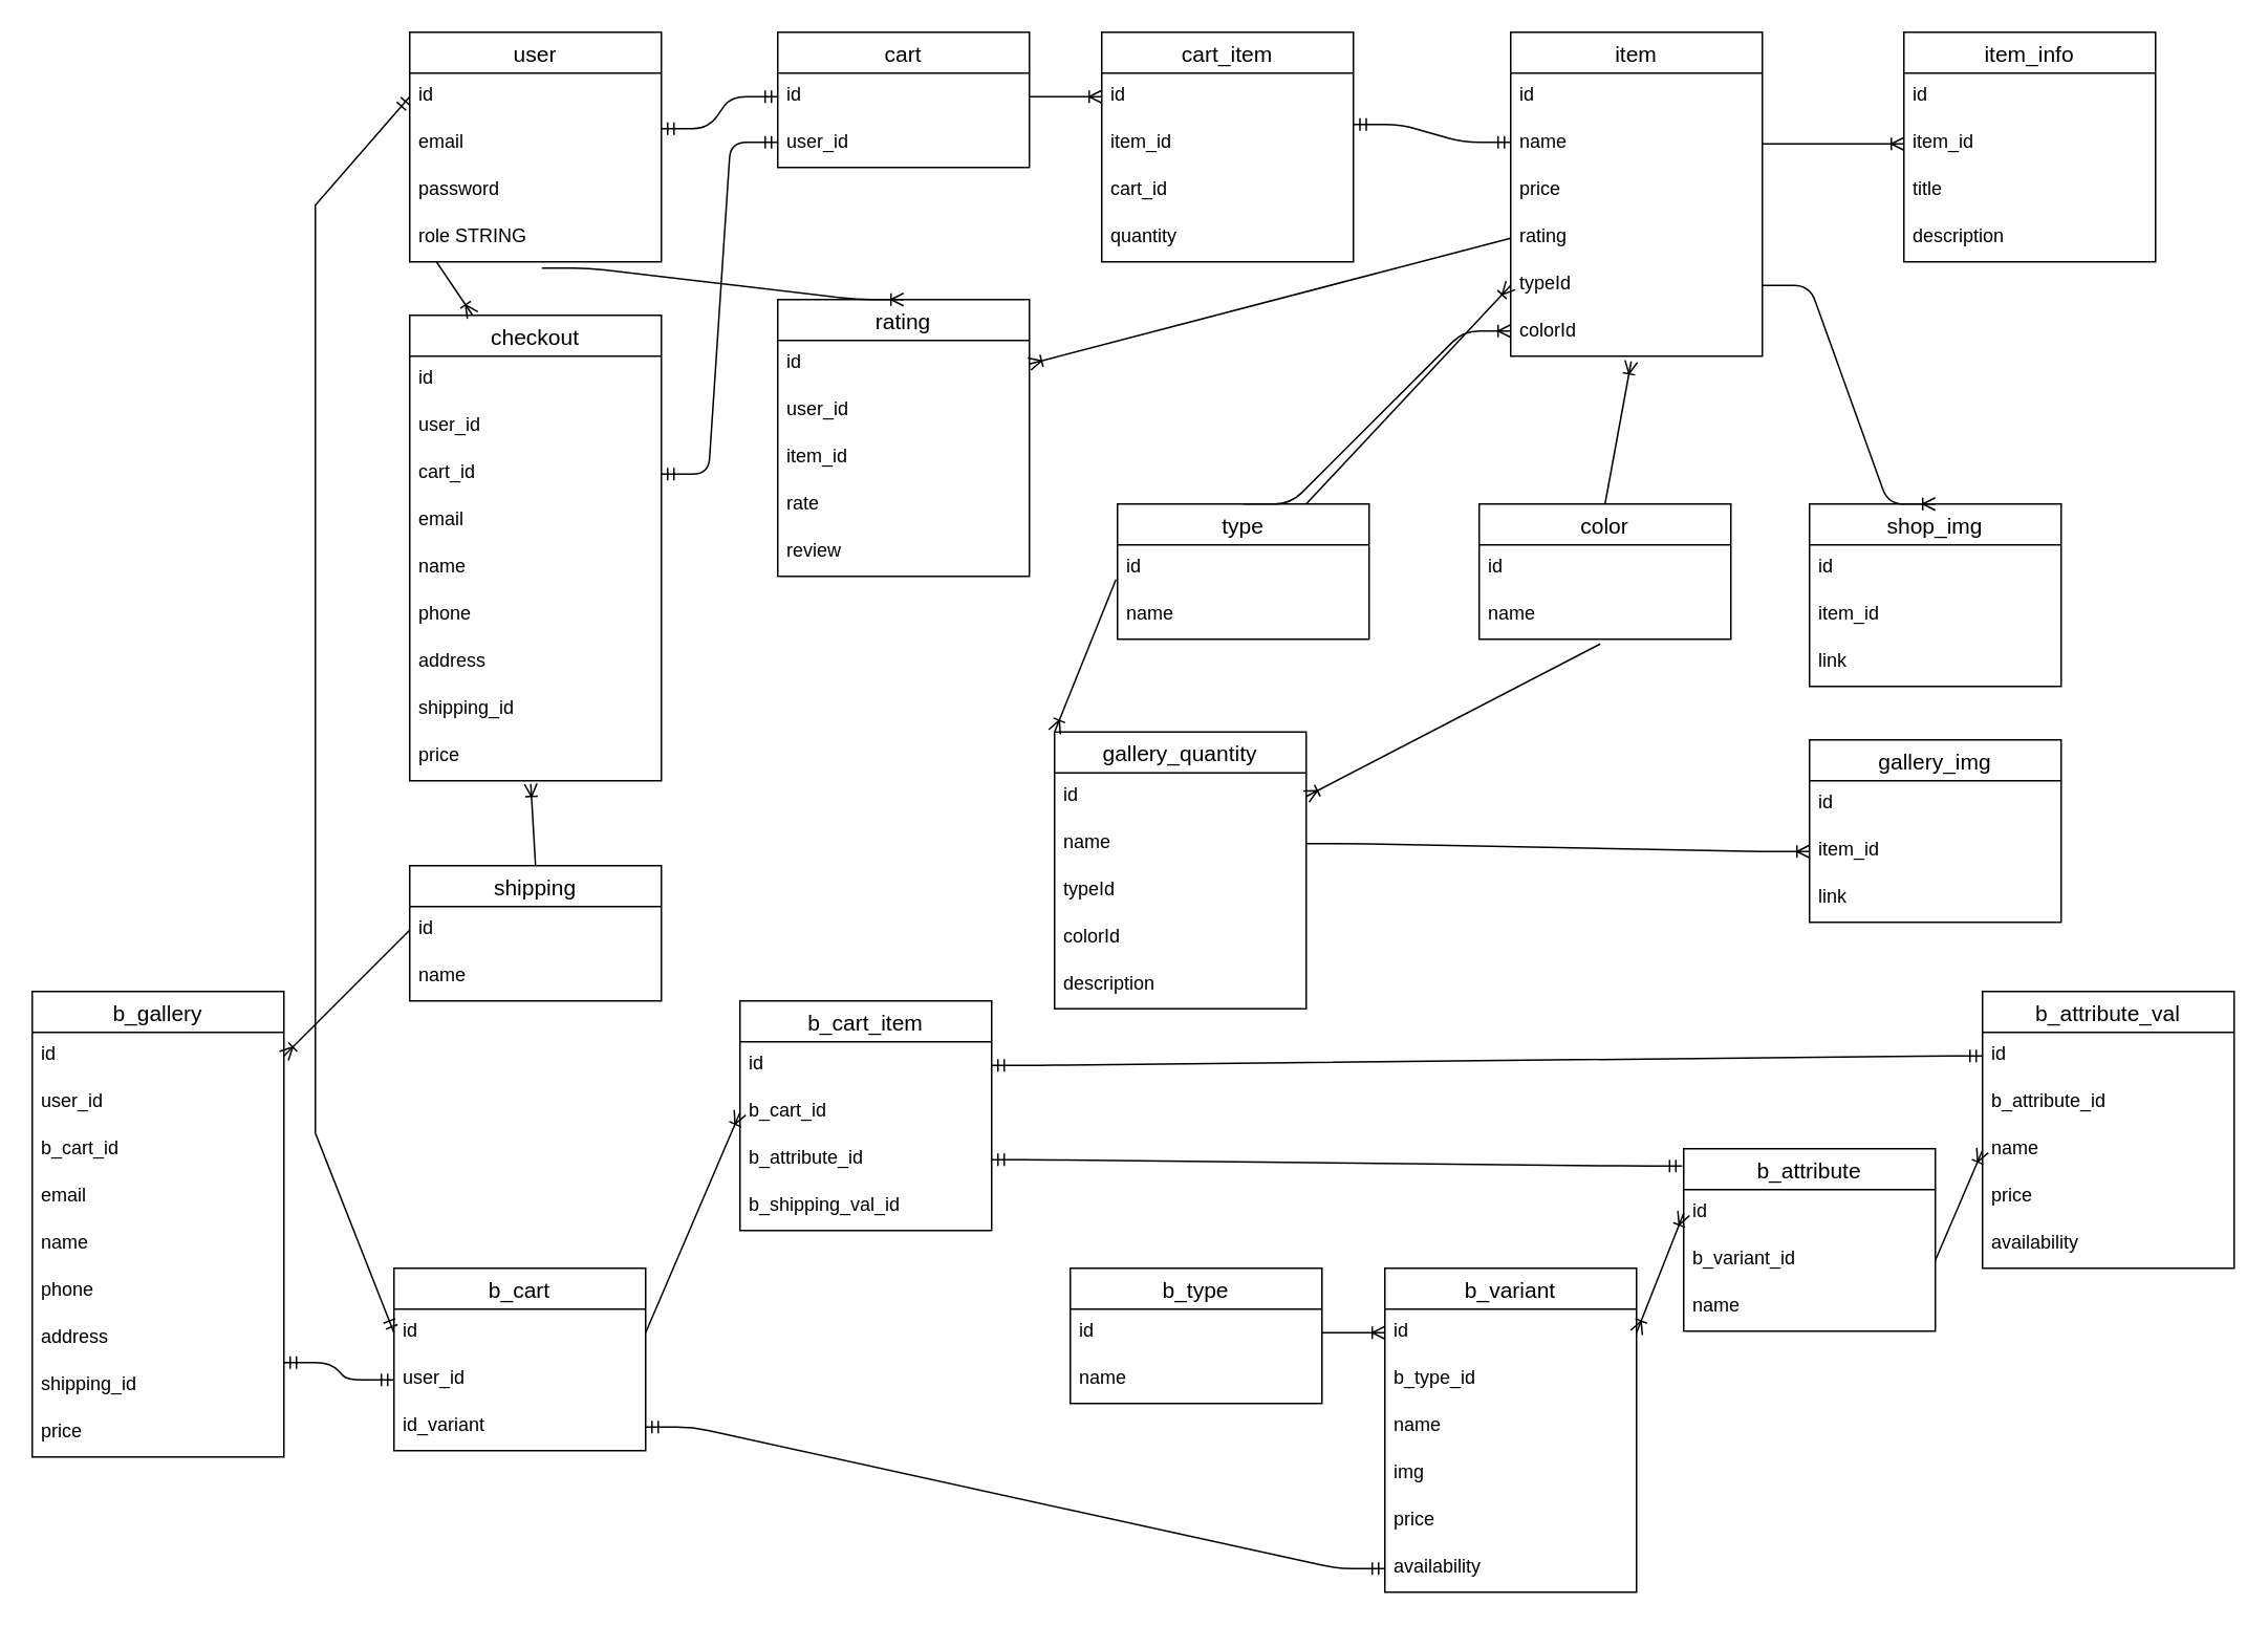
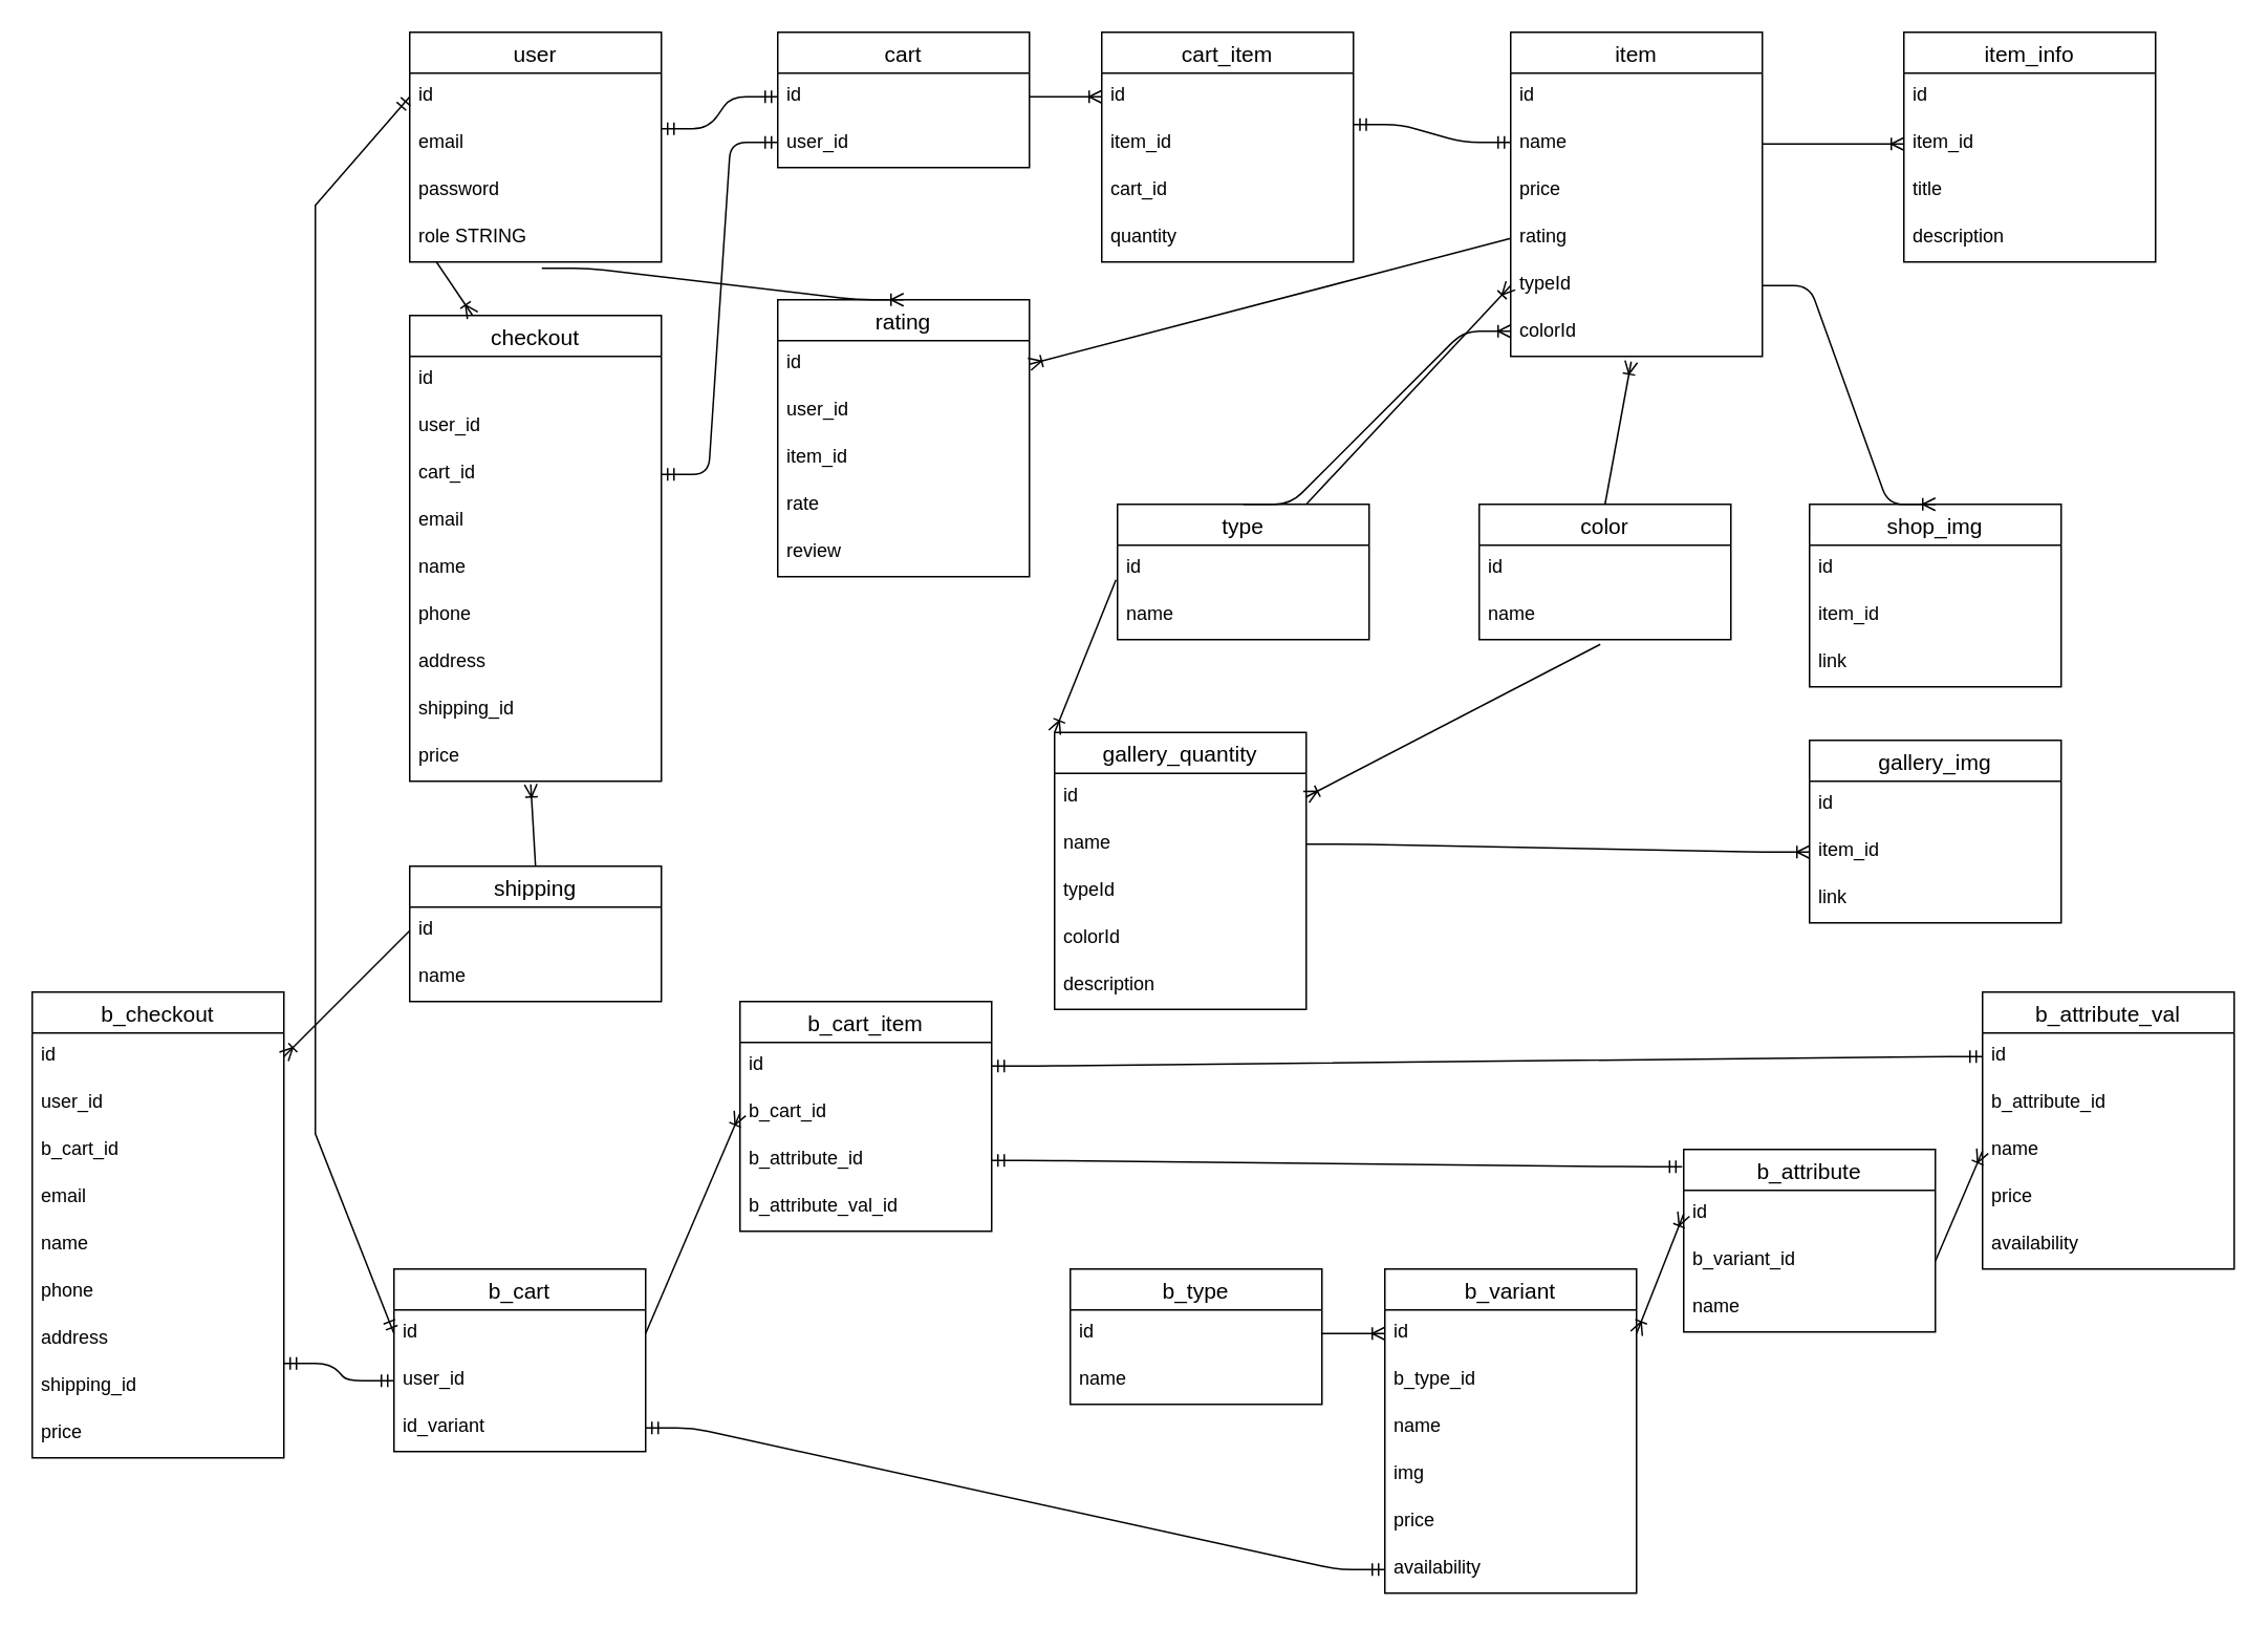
- <mxCell id="119" value="b_gallery" style="swimlane;fontStyle=0;childLayout=stackLayout;horizontal=1;startSize=26;horizontalStack=0;resizeParent=1;resizeParentMax=0;resizeLast=0;collapsible=1;marginBottom=0;align=center;fontSize=14;" vertex="1" parent="1"><mxGeometry x="20" y="630" width="160" height="296" as="geometry" /></mxCell>
+ <mxCell id="119" value="b_checkout" style="swimlane;fontStyle=0;childLayout=stackLayout;horizontal=1;startSize=26;horizontalStack=0;resizeParent=1;resizeParentMax=0;resizeLast=0;collapsible=1;marginBottom=0;align=center;fontSize=14;" vertex="1" parent="1"><mxGeometry x="20" y="630" width="160" height="296" as="geometry" /></mxCell>
- <mxCell id="110" value="b_shipping_val_id" style="text;strokeColor=none;fillColor=none;spacingLeft=4;spacingRight=4;overflow=hidden;rotatable=0;points=[[0,0.5],[1,0.5]];portConstraint=eastwest;fontSize=12;" vertex="1" parent="106"><mxGeometry y="116" width="160" height="30" as="geometry" /></mxCell>
+ <mxCell id="110" value="b_attribute_val_id" style="text;strokeColor=none;fillColor=none;spacingLeft=4;spacingRight=4;overflow=hidden;rotatable=0;points=[[0,0.5],[1,0.5]];portConstraint=eastwest;fontSize=12;" vertex="1" parent="106"><mxGeometry y="116" width="160" height="30" as="geometry" /></mxCell>
